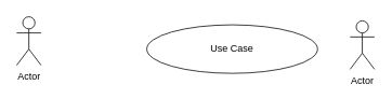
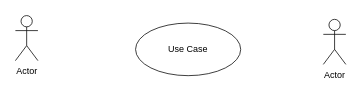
- <mxCell id="3" value="Use Case" style="ellipse;whiteSpace=wrap;html=1;" parent="1" vertex="1"><mxGeometry x="180" y="30" width="210" height="60" as="geometry" /></mxCell>
+ <mxCell id="3" value="Use Case" style="ellipse;whiteSpace=wrap;html=1;" parent="1" vertex="1"><mxGeometry x="180" y="30" width="140" height="70" as="geometry" /></mxCell>
